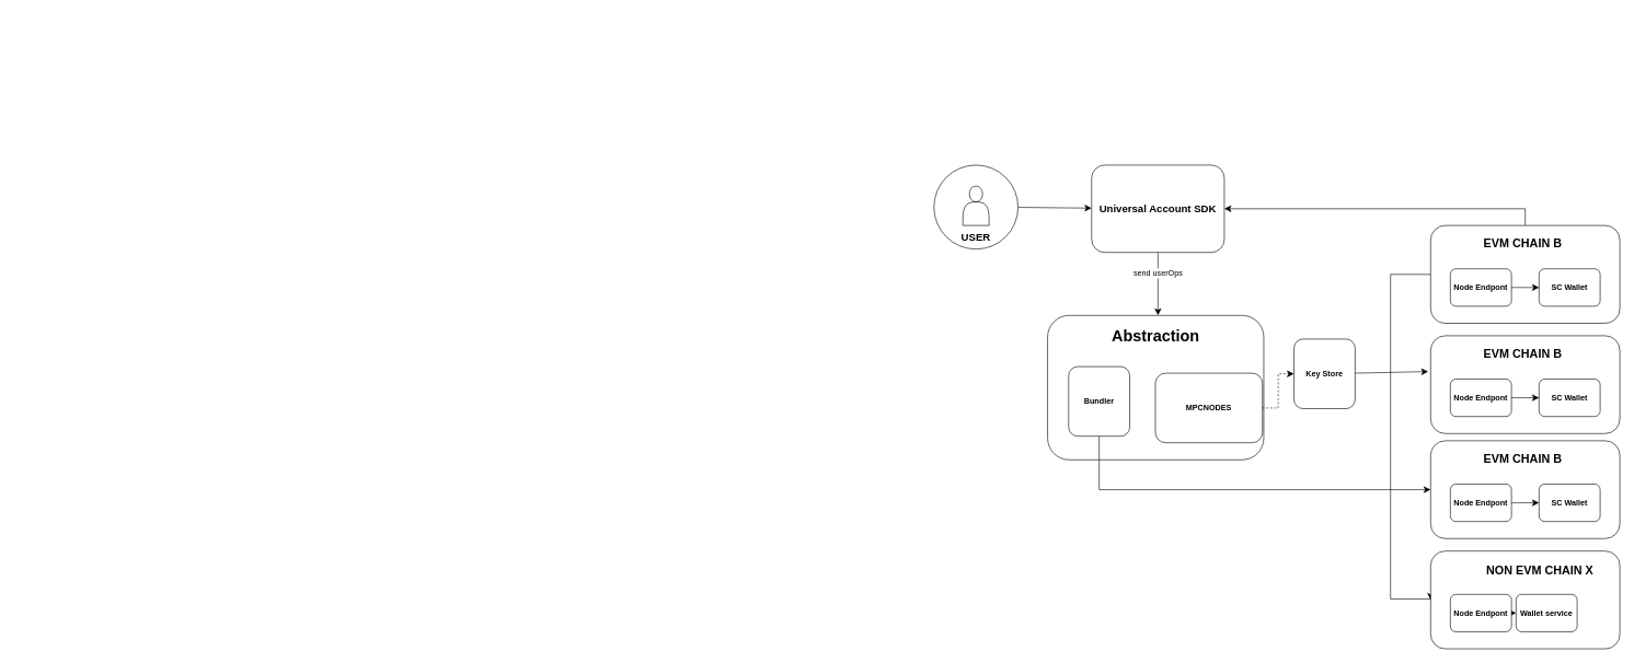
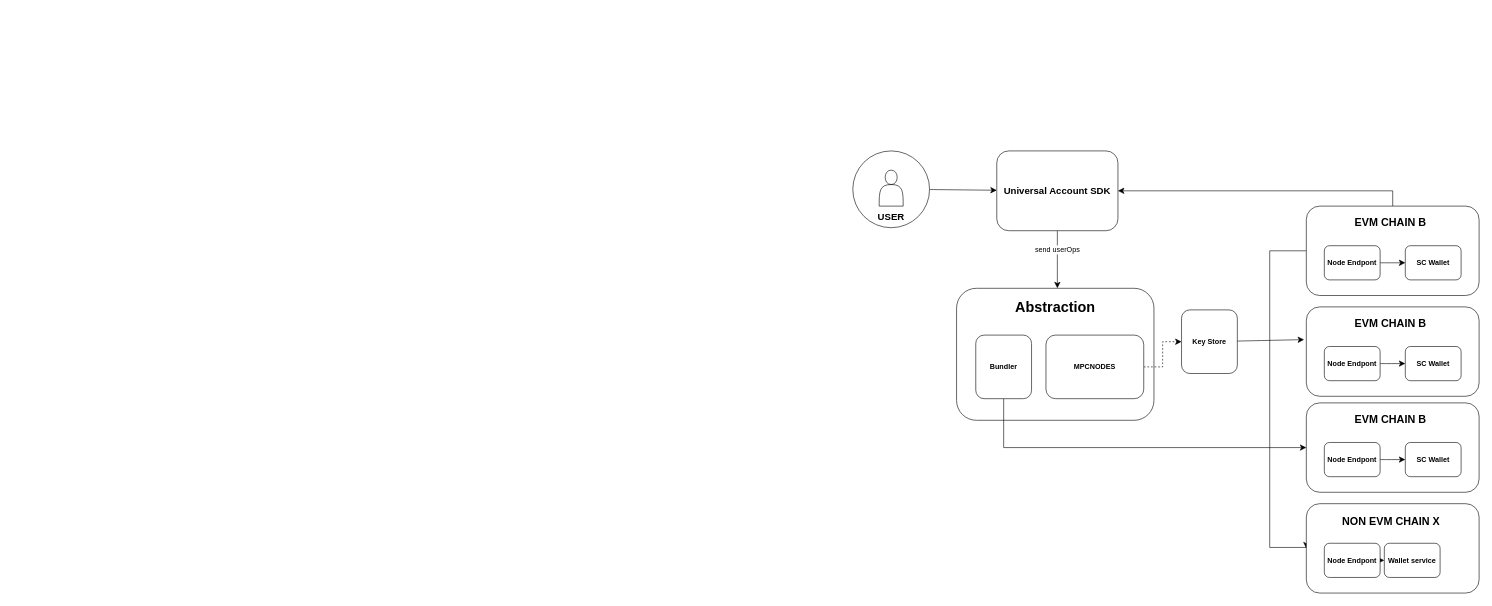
- <mxCell id="12" value="&lt;b&gt;MPCNODES&lt;/b&gt;" style="rounded=1;whiteSpace=wrap;html=1;" vertex="1" parent="1"><mxGeometry x="1758" y="568" width="163" height="106" as="geometry" /></mxCell>
+ <mxCell id="12" value="&lt;b&gt;MPCNODES&lt;/b&gt;" style="rounded=1;whiteSpace=wrap;html=1;" vertex="1" parent="1"><mxGeometry x="1743" y="558" width="163" height="106" as="geometry" /></mxCell>
- <mxCell id="35" value="&lt;h1 style=&quot;margin-top: 0px;&quot;&gt;&lt;font style=&quot;font-size: 18px;&quot;&gt;NON EVM CHAIN X&lt;/font&gt;&lt;/h1&gt;" style="text;html=1;whiteSpace=wrap;overflow=hidden;rounded=0;" vertex="1" parent="1"><mxGeometry x="2259.88" y="846" width="172.25" height="48" as="geometry" /></mxCell>
+ <mxCell id="35" value="&lt;h1 style=&quot;margin-top: 0px;&quot;&gt;&lt;font style=&quot;font-size: 18px;&quot;&gt;NON EVM CHAIN X&lt;/font&gt;&lt;/h1&gt;" style="text;html=1;whiteSpace=wrap;overflow=hidden;rounded=0;" vertex="1" parent="1"><mxGeometry x="2234.88" y="846" width="172.25" height="48" as="geometry" /></mxCell>
